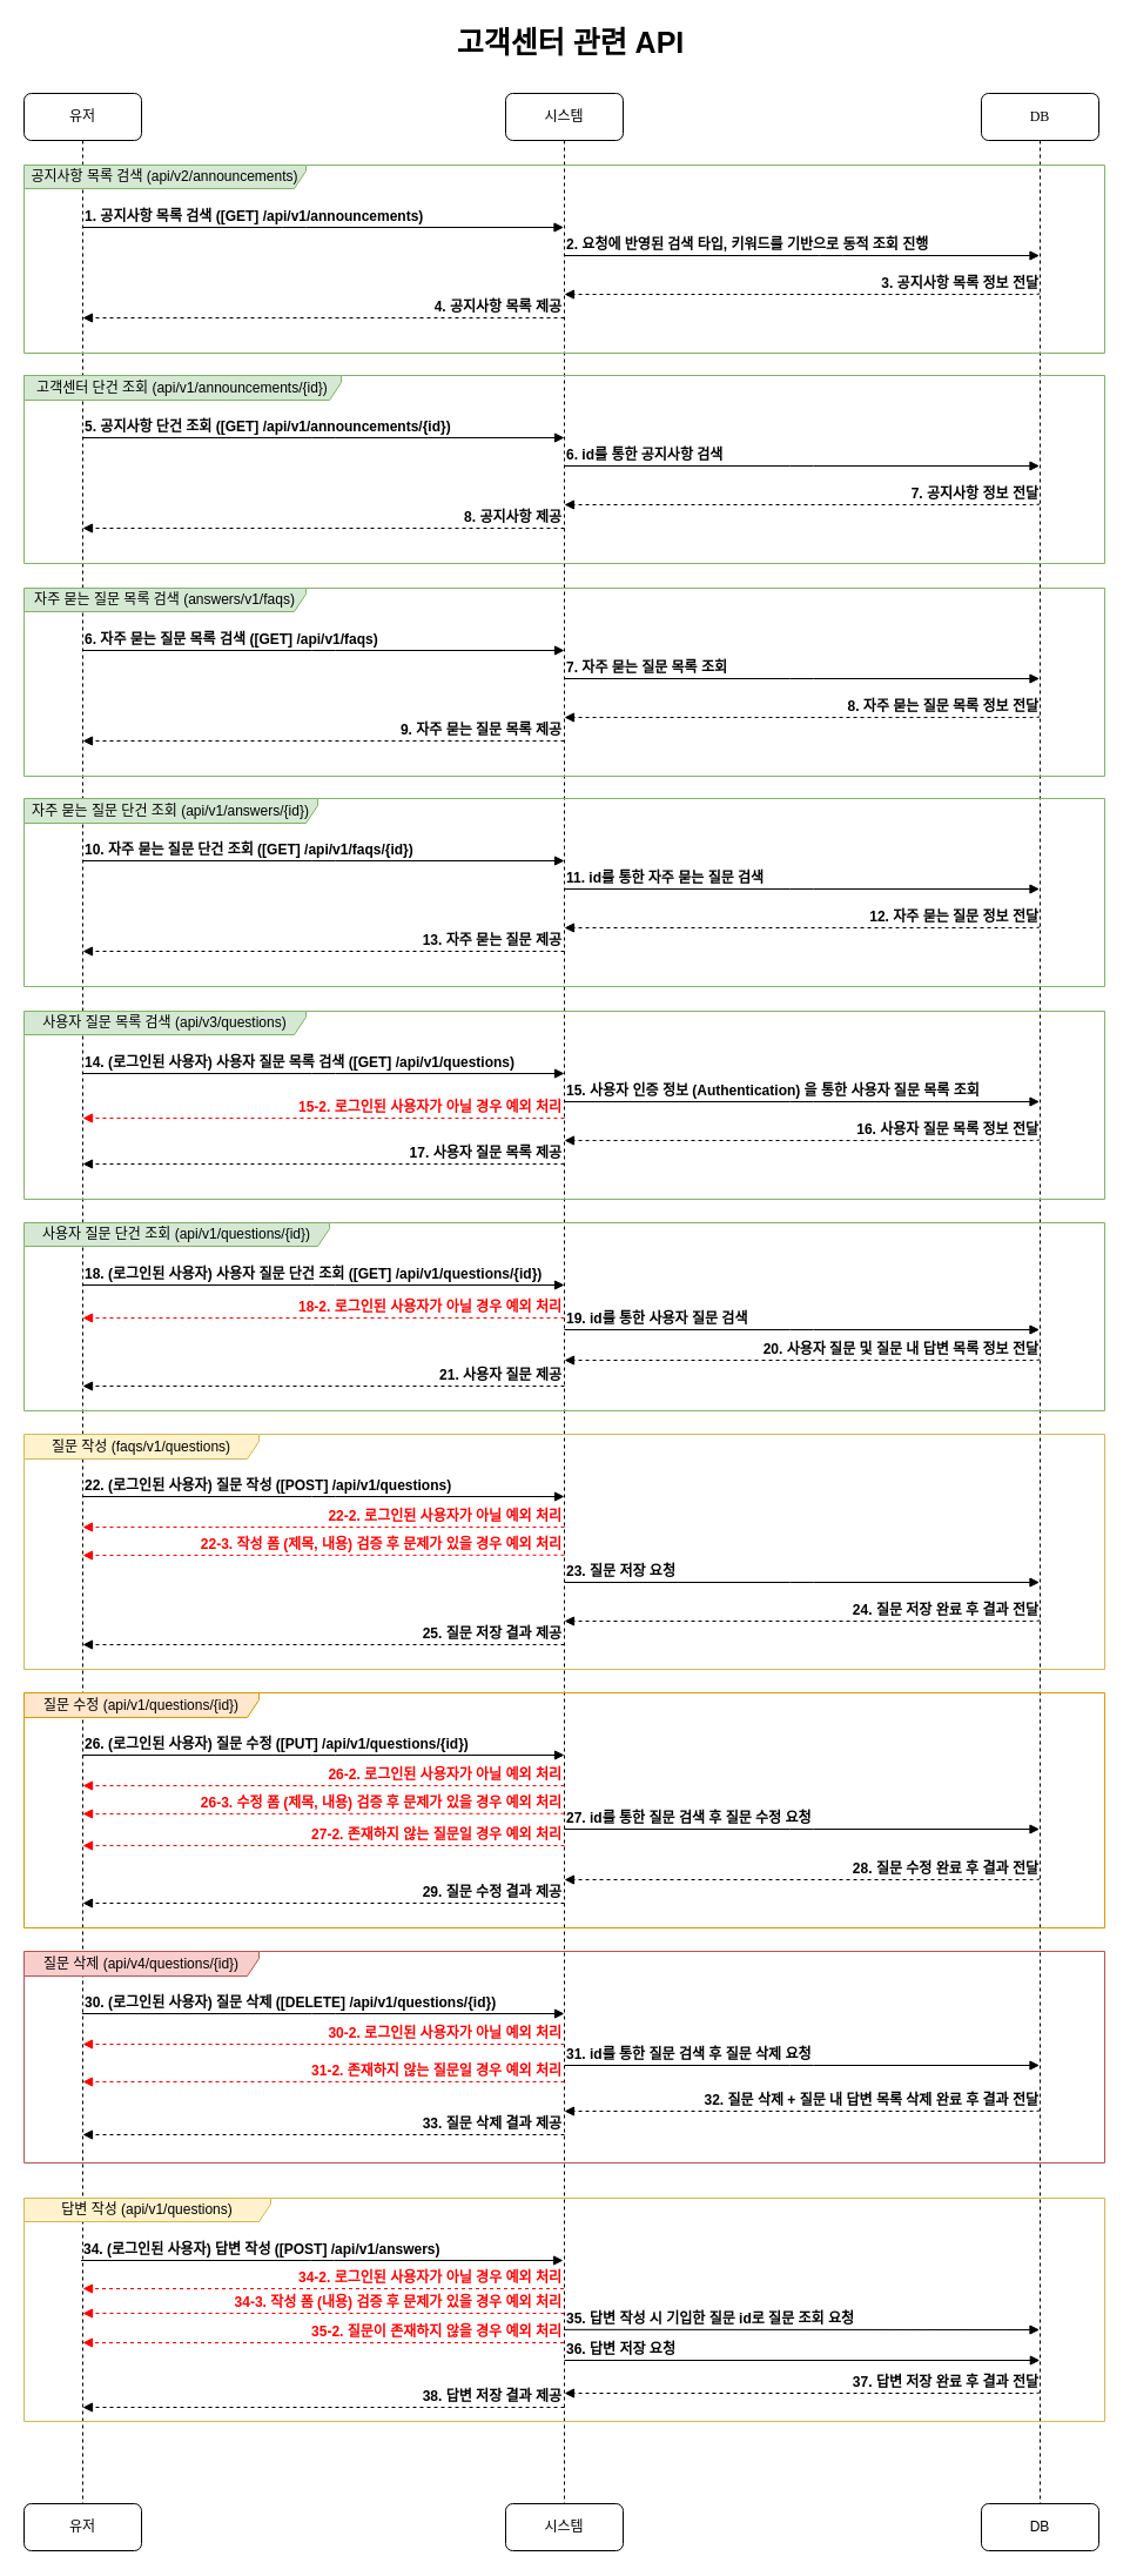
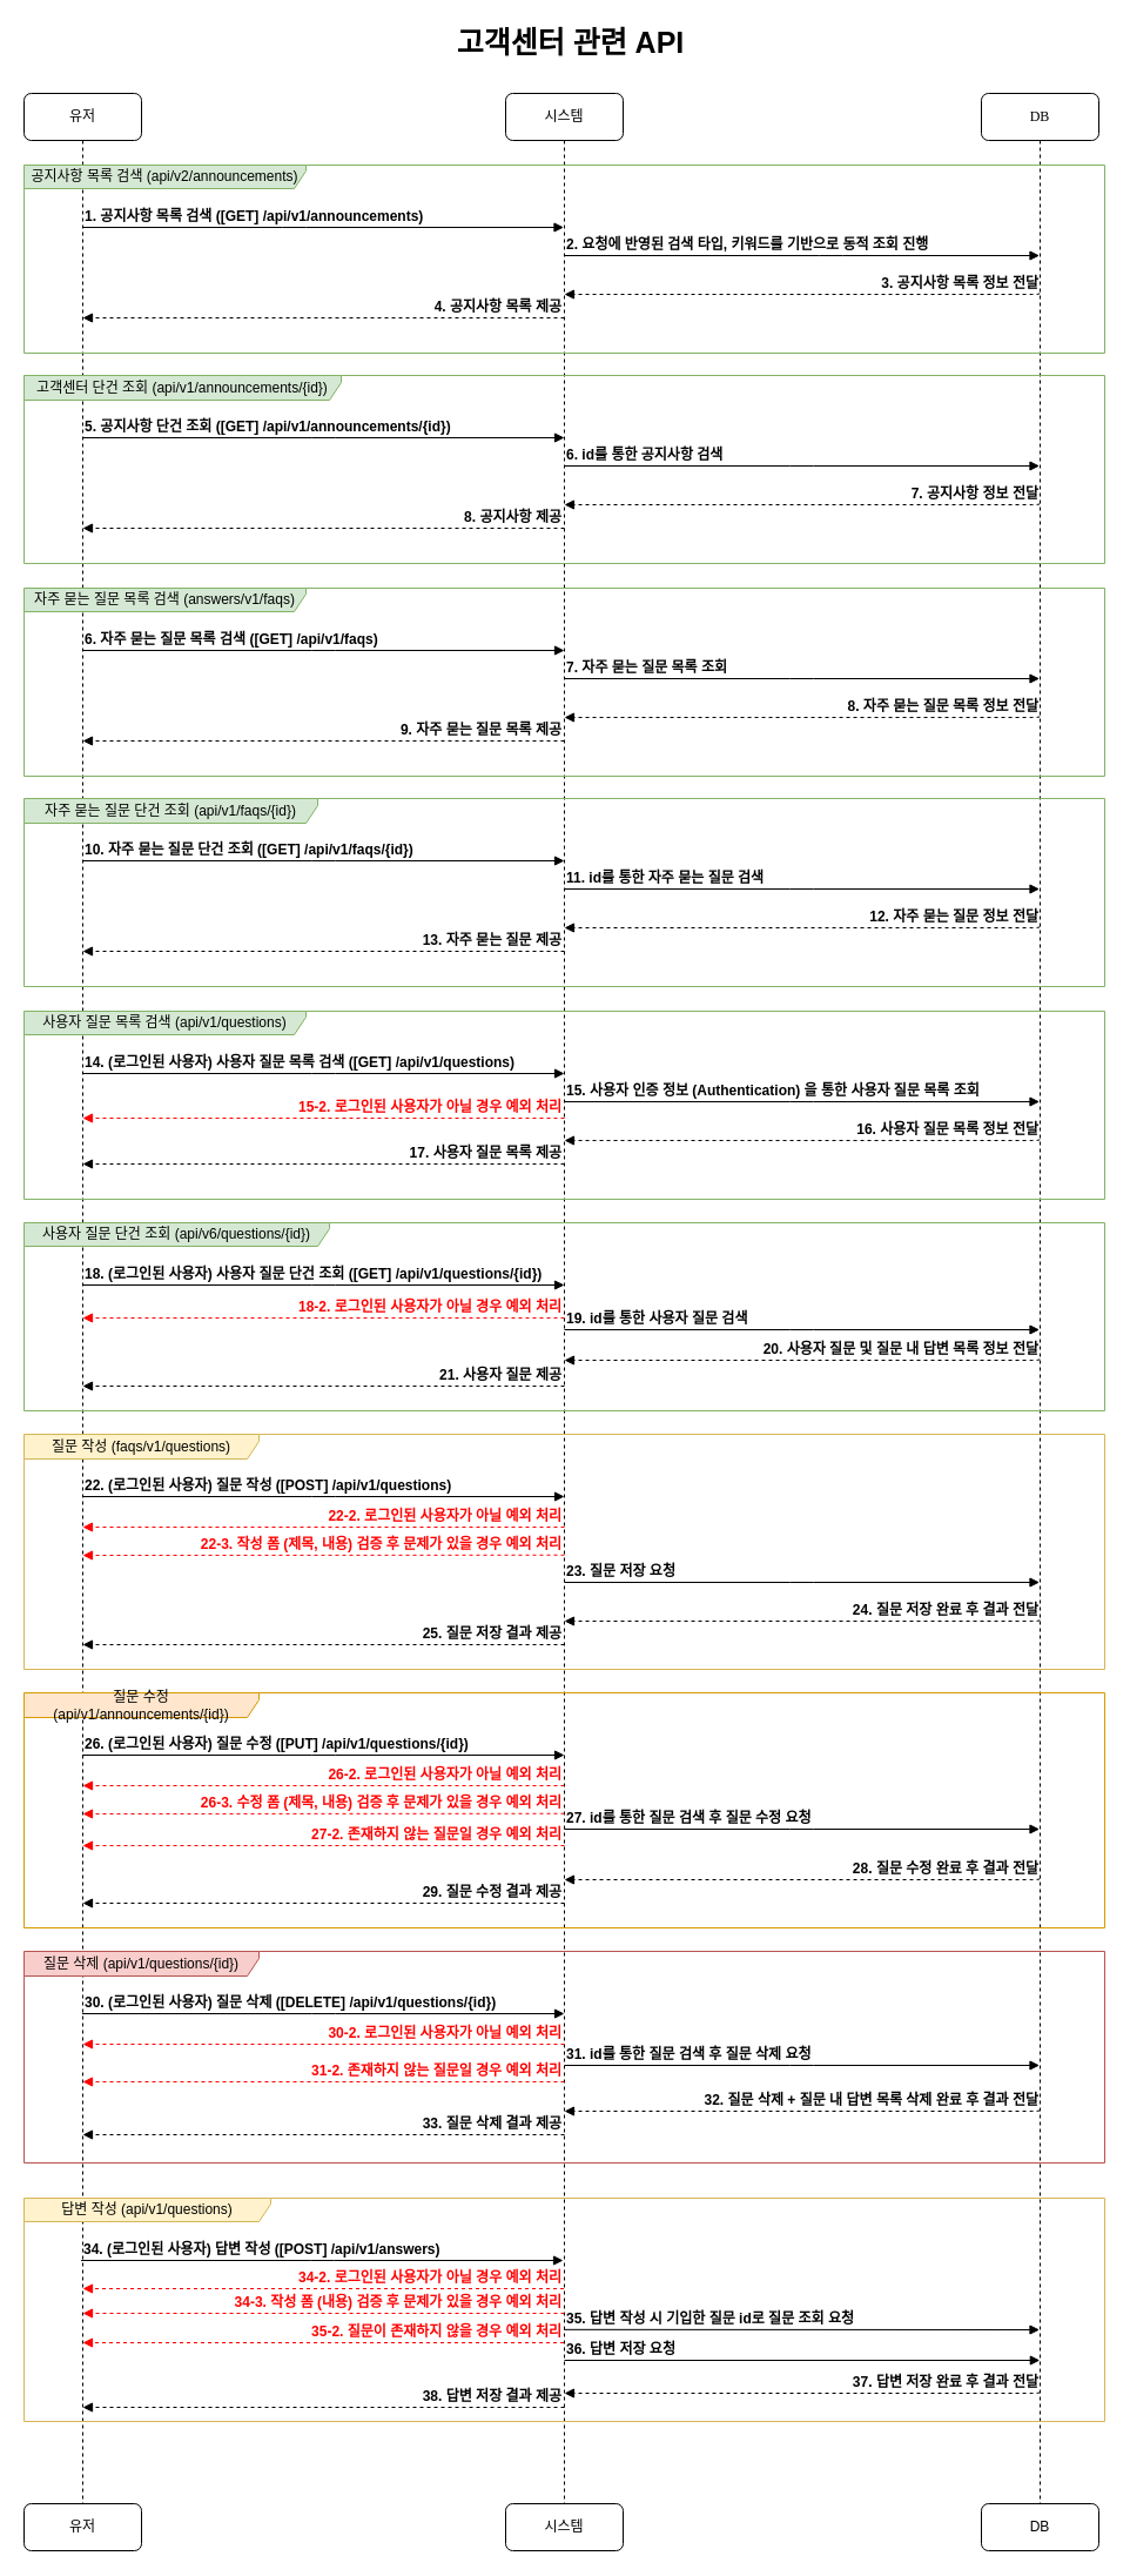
- <mxCell id="27" value="자주 묻는 질문 단건 조회 (api/v1/answers/{id})" style="shape=umlFrame;whiteSpace=wrap;html=1;pointerEvents=0;width=250;height=21;fillColor=#d5e8d4;strokeColor=#82b366;" vertex="1" parent="1"><mxGeometry x="20" y="679" width="920" height="160" as="geometry" /></mxCell>
+ <mxCell id="27" value="자주 묻는 질문 단건 조회 (api/v1/faqs/{id})" style="shape=umlFrame;whiteSpace=wrap;html=1;pointerEvents=0;width=250;height=21;fillColor=#d5e8d4;strokeColor=#82b366;" vertex="1" parent="1"><mxGeometry x="20" y="679" width="920" height="160" as="geometry" /></mxCell>
- <mxCell id="32" value="사용자 질문 목록 검색 (api/v3/questions)" style="shape=umlFrame;whiteSpace=wrap;html=1;pointerEvents=0;width=240;height=20;fillColor=#d5e8d4;strokeColor=#82b366;" vertex="1" parent="1"><mxGeometry x="20" y="860" width="920" height="160" as="geometry" /></mxCell>
+ <mxCell id="32" value="사용자 질문 목록 검색 (api/v1/questions)" style="shape=umlFrame;whiteSpace=wrap;html=1;pointerEvents=0;width=240;height=20;fillColor=#d5e8d4;strokeColor=#82b366;" vertex="1" parent="1"><mxGeometry x="20" y="860" width="920" height="160" as="geometry" /></mxCell>
- <mxCell id="38" value="사용자 질문 단건 조회 (api/v1/questions/{id})" style="shape=umlFrame;whiteSpace=wrap;html=1;pointerEvents=0;width=260;height=20;fillColor=#d5e8d4;strokeColor=#82b366;" vertex="1" parent="1"><mxGeometry x="20" y="1040" width="920" height="160" as="geometry" /></mxCell>
+ <mxCell id="38" value="사용자 질문 단건 조회 (api/v6/questions/{id})" style="shape=umlFrame;whiteSpace=wrap;html=1;pointerEvents=0;width=260;height=20;fillColor=#d5e8d4;strokeColor=#82b366;" vertex="1" parent="1"><mxGeometry x="20" y="1040" width="920" height="160" as="geometry" /></mxCell>
- <mxCell id="51" value="질문 수정 (api/v1/questions/{id})" style="shape=umlFrame;whiteSpace=wrap;html=1;pointerEvents=0;width=200;height=21;fillColor=#ffe6cc;strokeColor=#d79b00;" vertex="1" parent="1"><mxGeometry x="20" y="1440" width="920" height="200" as="geometry" /></mxCell>
+ <mxCell id="51" value="질문 수정 (api/v1/announcements/{id})" style="shape=umlFrame;whiteSpace=wrap;html=1;pointerEvents=0;width=200;height=21;fillColor=#ffe6cc;strokeColor=#d79b00;" vertex="1" parent="1"><mxGeometry x="20" y="1440" width="920" height="200" as="geometry" /></mxCell>
- <mxCell id="59" value="질문 삭제 (api/v4/questions/{id})" style="shape=umlFrame;whiteSpace=wrap;html=1;pointerEvents=0;width=200;height=21;fillColor=#f8cecc;strokeColor=#b85450;" vertex="1" parent="1"><mxGeometry x="20" y="1660" width="920" height="180" as="geometry" /></mxCell>
+ <mxCell id="59" value="질문 삭제 (api/v1/questions/{id})" style="shape=umlFrame;whiteSpace=wrap;html=1;pointerEvents=0;width=200;height=21;fillColor=#f8cecc;strokeColor=#b85450;" vertex="1" parent="1"><mxGeometry x="20" y="1660" width="920" height="180" as="geometry" /></mxCell>
